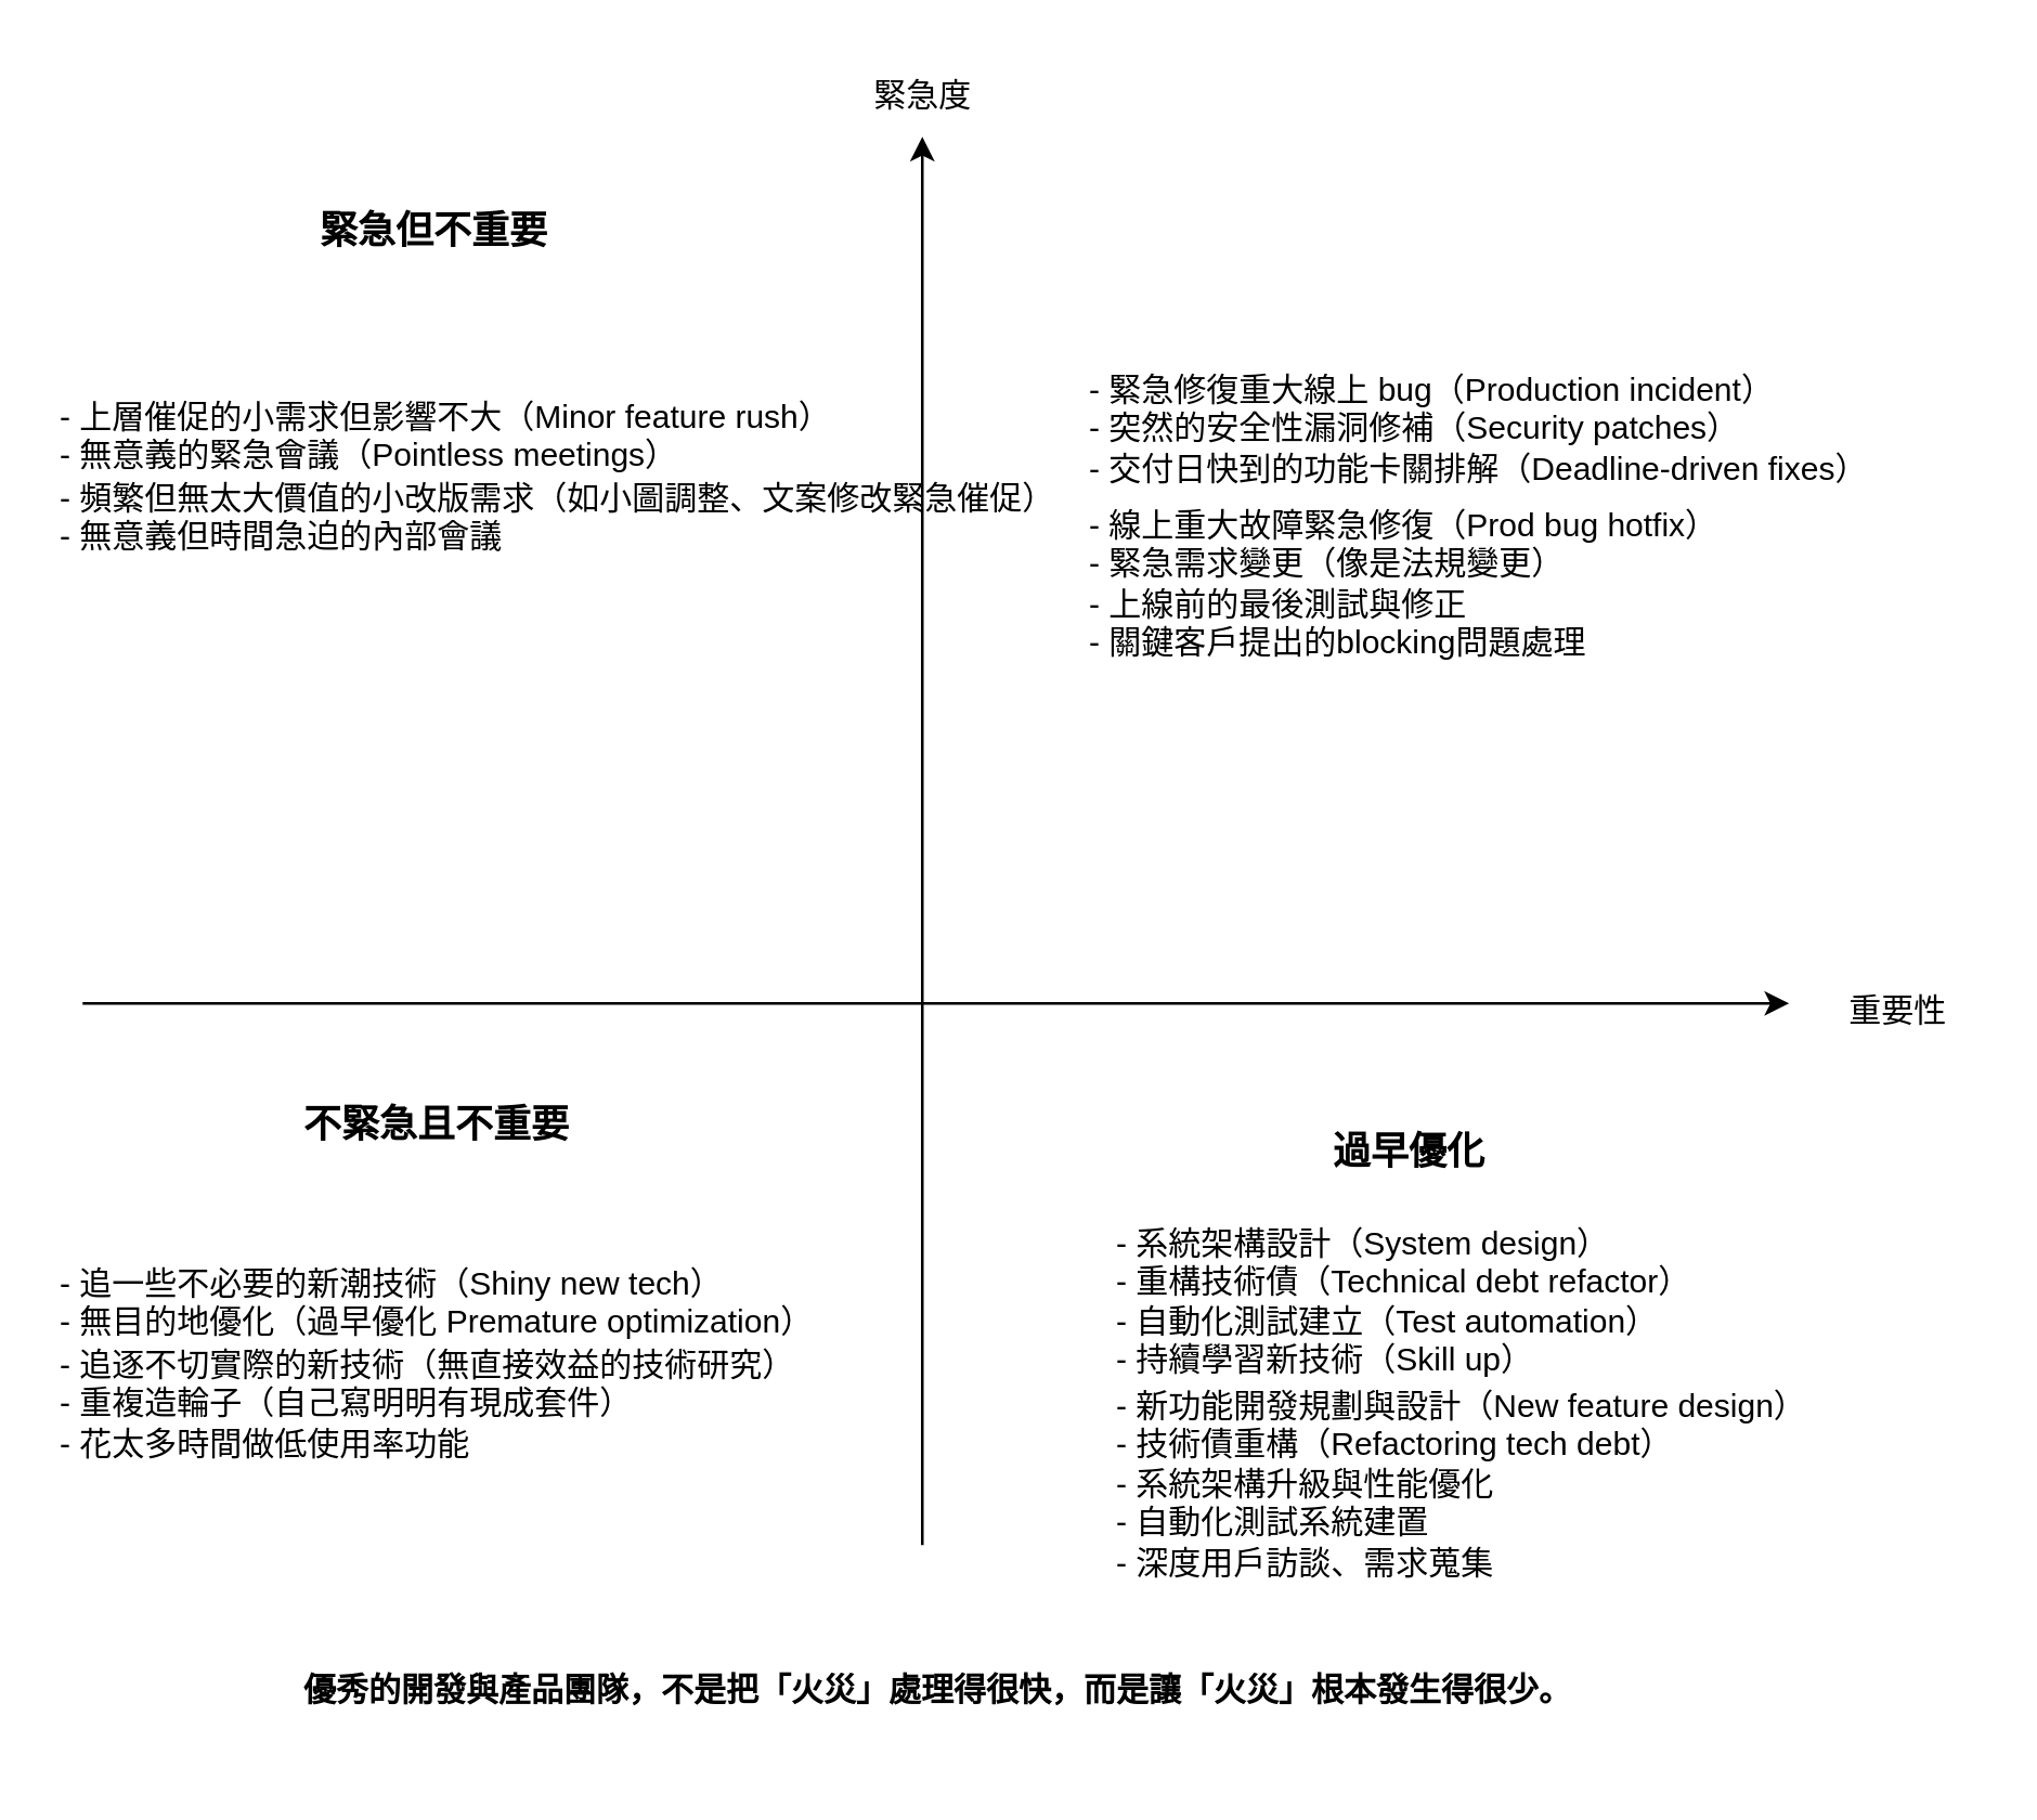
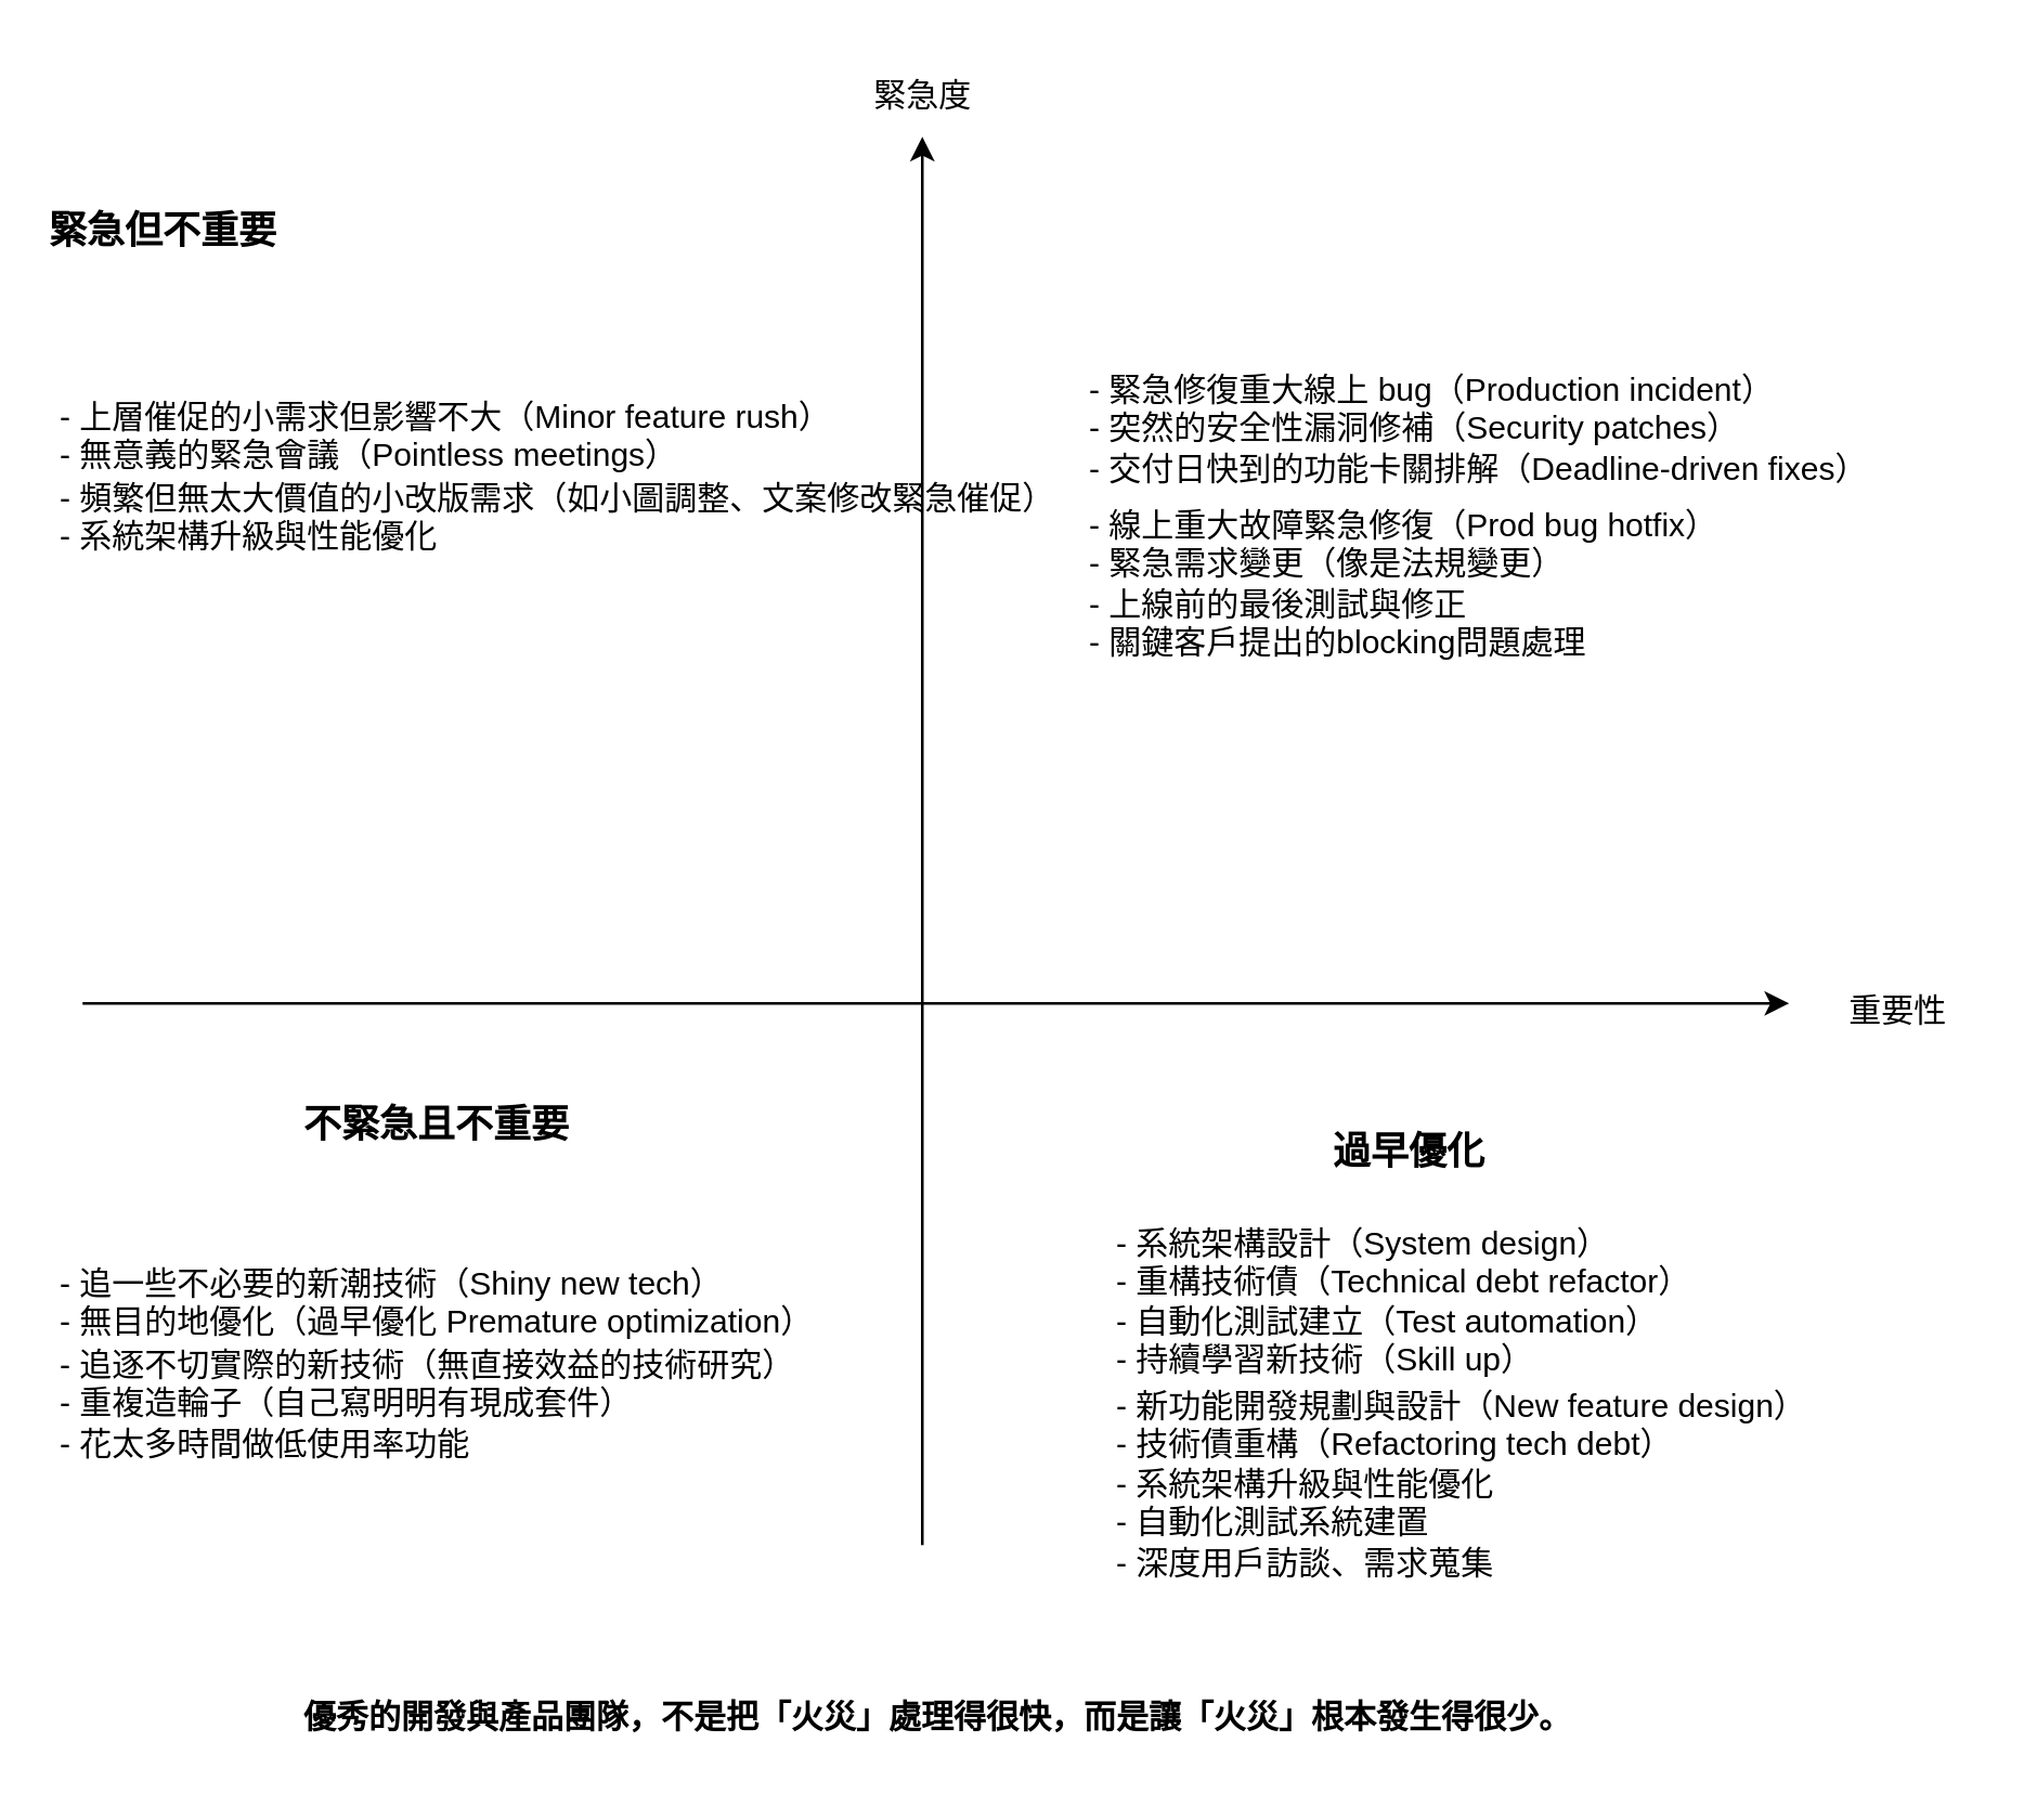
- <mxCell id="6" value="&lt;b style=&quot;font-size: 14px;&quot;&gt;&lt;font style=&quot;font-size: 14px;&quot;&gt;緊急&lt;/font&gt;但不重要&lt;/b&gt;" style="text;whiteSpace=wrap;html=1;align=center;" vertex="1" parent="1"><mxGeometry x="110" y="70" width="100" height="30" as="geometry" /></mxCell>
+ <mxCell id="6" value="&lt;b style=&quot;font-size: 14px;&quot;&gt;&lt;font style=&quot;font-size: 14px;&quot;&gt;緊急&lt;/font&gt;但不重要&lt;/b&gt;" style="text;whiteSpace=wrap;html=1;align=center;" vertex="1" parent="1"><mxGeometry x="10" y="70" width="100" height="30" as="geometry" /></mxCell>
- <mxCell id="16" value="- 頻繁但無太大價值的小改版需求（如小圖調整、文案修改緊急催促）&lt;br&gt;- 無意義但時間急迫的內部會議" style="text;whiteSpace=wrap;html=1;" vertex="1" parent="1"><mxGeometry x="20" y="170" width="400" height="50" as="geometry" /></mxCell>
+ <mxCell id="16" value="- 頻繁但無太大價值的小改版需求（如小圖調整、文案修改緊急催促）&lt;br&gt;- 系統架構升級與性能優化" style="text;whiteSpace=wrap;html=1;" vertex="1" parent="1"><mxGeometry x="20" y="170" width="400" height="50" as="geometry" /></mxCell>
- <mxCell id="17" value="&lt;b&gt;優秀的開發與產品團隊，不是把「火災」處理得很快，而是讓「火災」根本發生得很少。&lt;/b&gt;" style="text;whiteSpace=wrap;html=1;" vertex="1" parent="1"><mxGeometry x="110" y="610" width="500" height="40" as="geometry" /></mxCell>
+ <mxCell id="17" value="&lt;b&gt;優秀的開發與產品團隊，不是把「火災」處理得很快，而是讓「火災」根本發生得很少。&lt;/b&gt;" style="text;whiteSpace=wrap;html=1;" vertex="1" parent="1"><mxGeometry x="110" y="620" width="500" height="40" as="geometry" /></mxCell>
